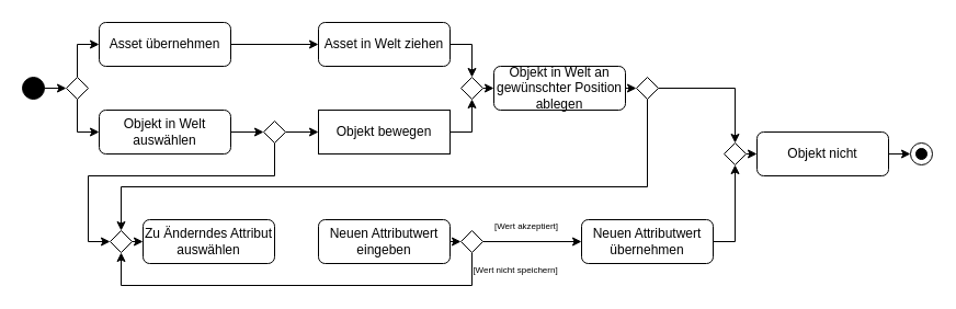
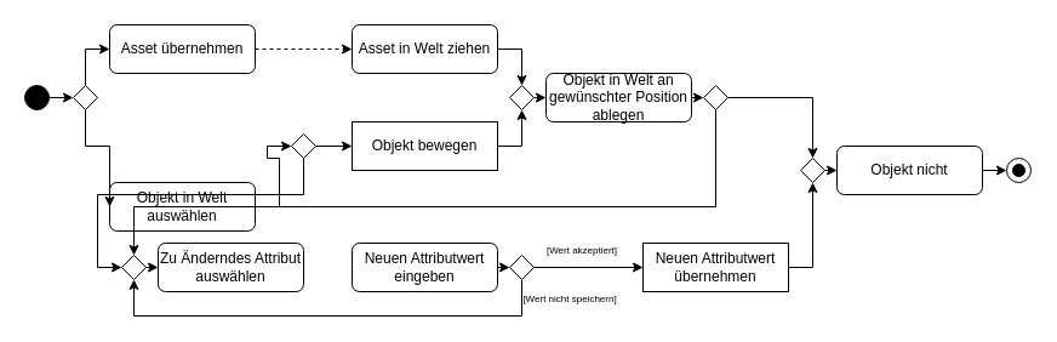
- <mxCell id="4" style="edgeStyle=orthogonalEdgeStyle;rounded=0;orthogonalLoop=1;jettySize=auto;html=1;exitX=1;exitY=0.5;exitDx=0;exitDy=0;entryX=0;entryY=0.5;entryDx=0;entryDy=0;" edge="1" parent="1" source="5" target="7"><mxGeometry relative="1" as="geometry" /></mxCell>
+ <mxCell id="4" style="edgeStyle=orthogonalEdgeStyle;rounded=0;orthogonalLoop=1;jettySize=auto;html=1;exitX=1;exitY=0.5;exitDx=0;exitDy=0;entryX=0;entryY=0.5;entryDx=0;entryDy=0;dashed=1;" edge="1" parent="1" source="5" target="7"><mxGeometry relative="1" as="geometry" /></mxCell>
- <mxCell id="11" value="Objekt in Welt auswählen" style="rounded=1;whiteSpace=wrap;html=1;" vertex="1" parent="1"><mxGeometry x="90" y="100" width="120" height="40" as="geometry" /></mxCell>
+ <mxCell id="11" value="Objekt in Welt auswählen" style="rounded=1;whiteSpace=wrap;html=1;" vertex="1" parent="1"><mxGeometry x="90" y="150" width="120" height="40" as="geometry" /></mxCell>
- <mxCell id="23" value="Neuen Attributwert übernehmen" style="rounded=1;whiteSpace=wrap;html=1;" vertex="1" parent="1"><mxGeometry x="530" y="200" width="120" height="40" as="geometry" /></mxCell>
+ <mxCell id="23" value="Neuen Attributwert übernehmen" style="whiteSpace=wrap;html=1;rounded=0;" vertex="1" parent="1"><mxGeometry x="530" y="200" width="120" height="40" as="geometry" /></mxCell>
